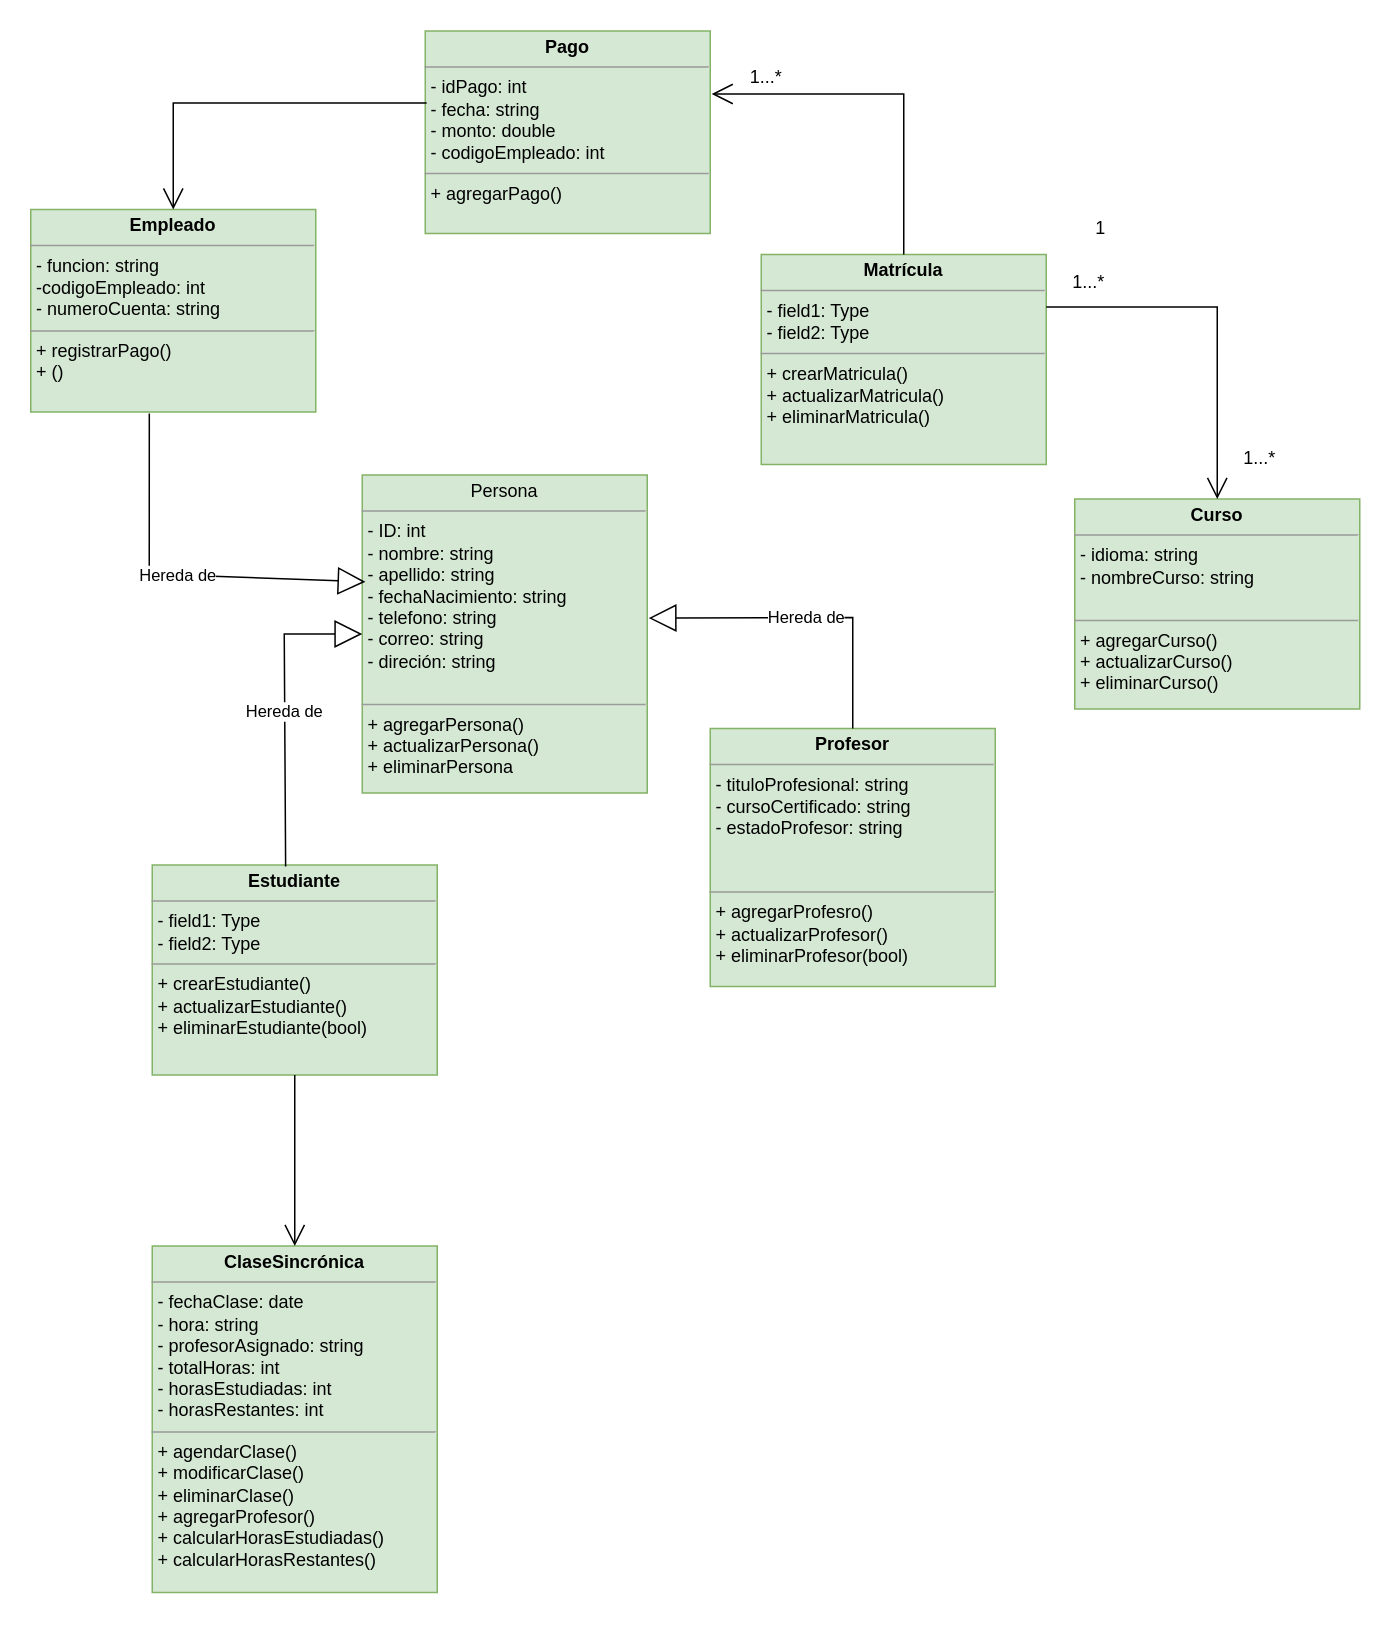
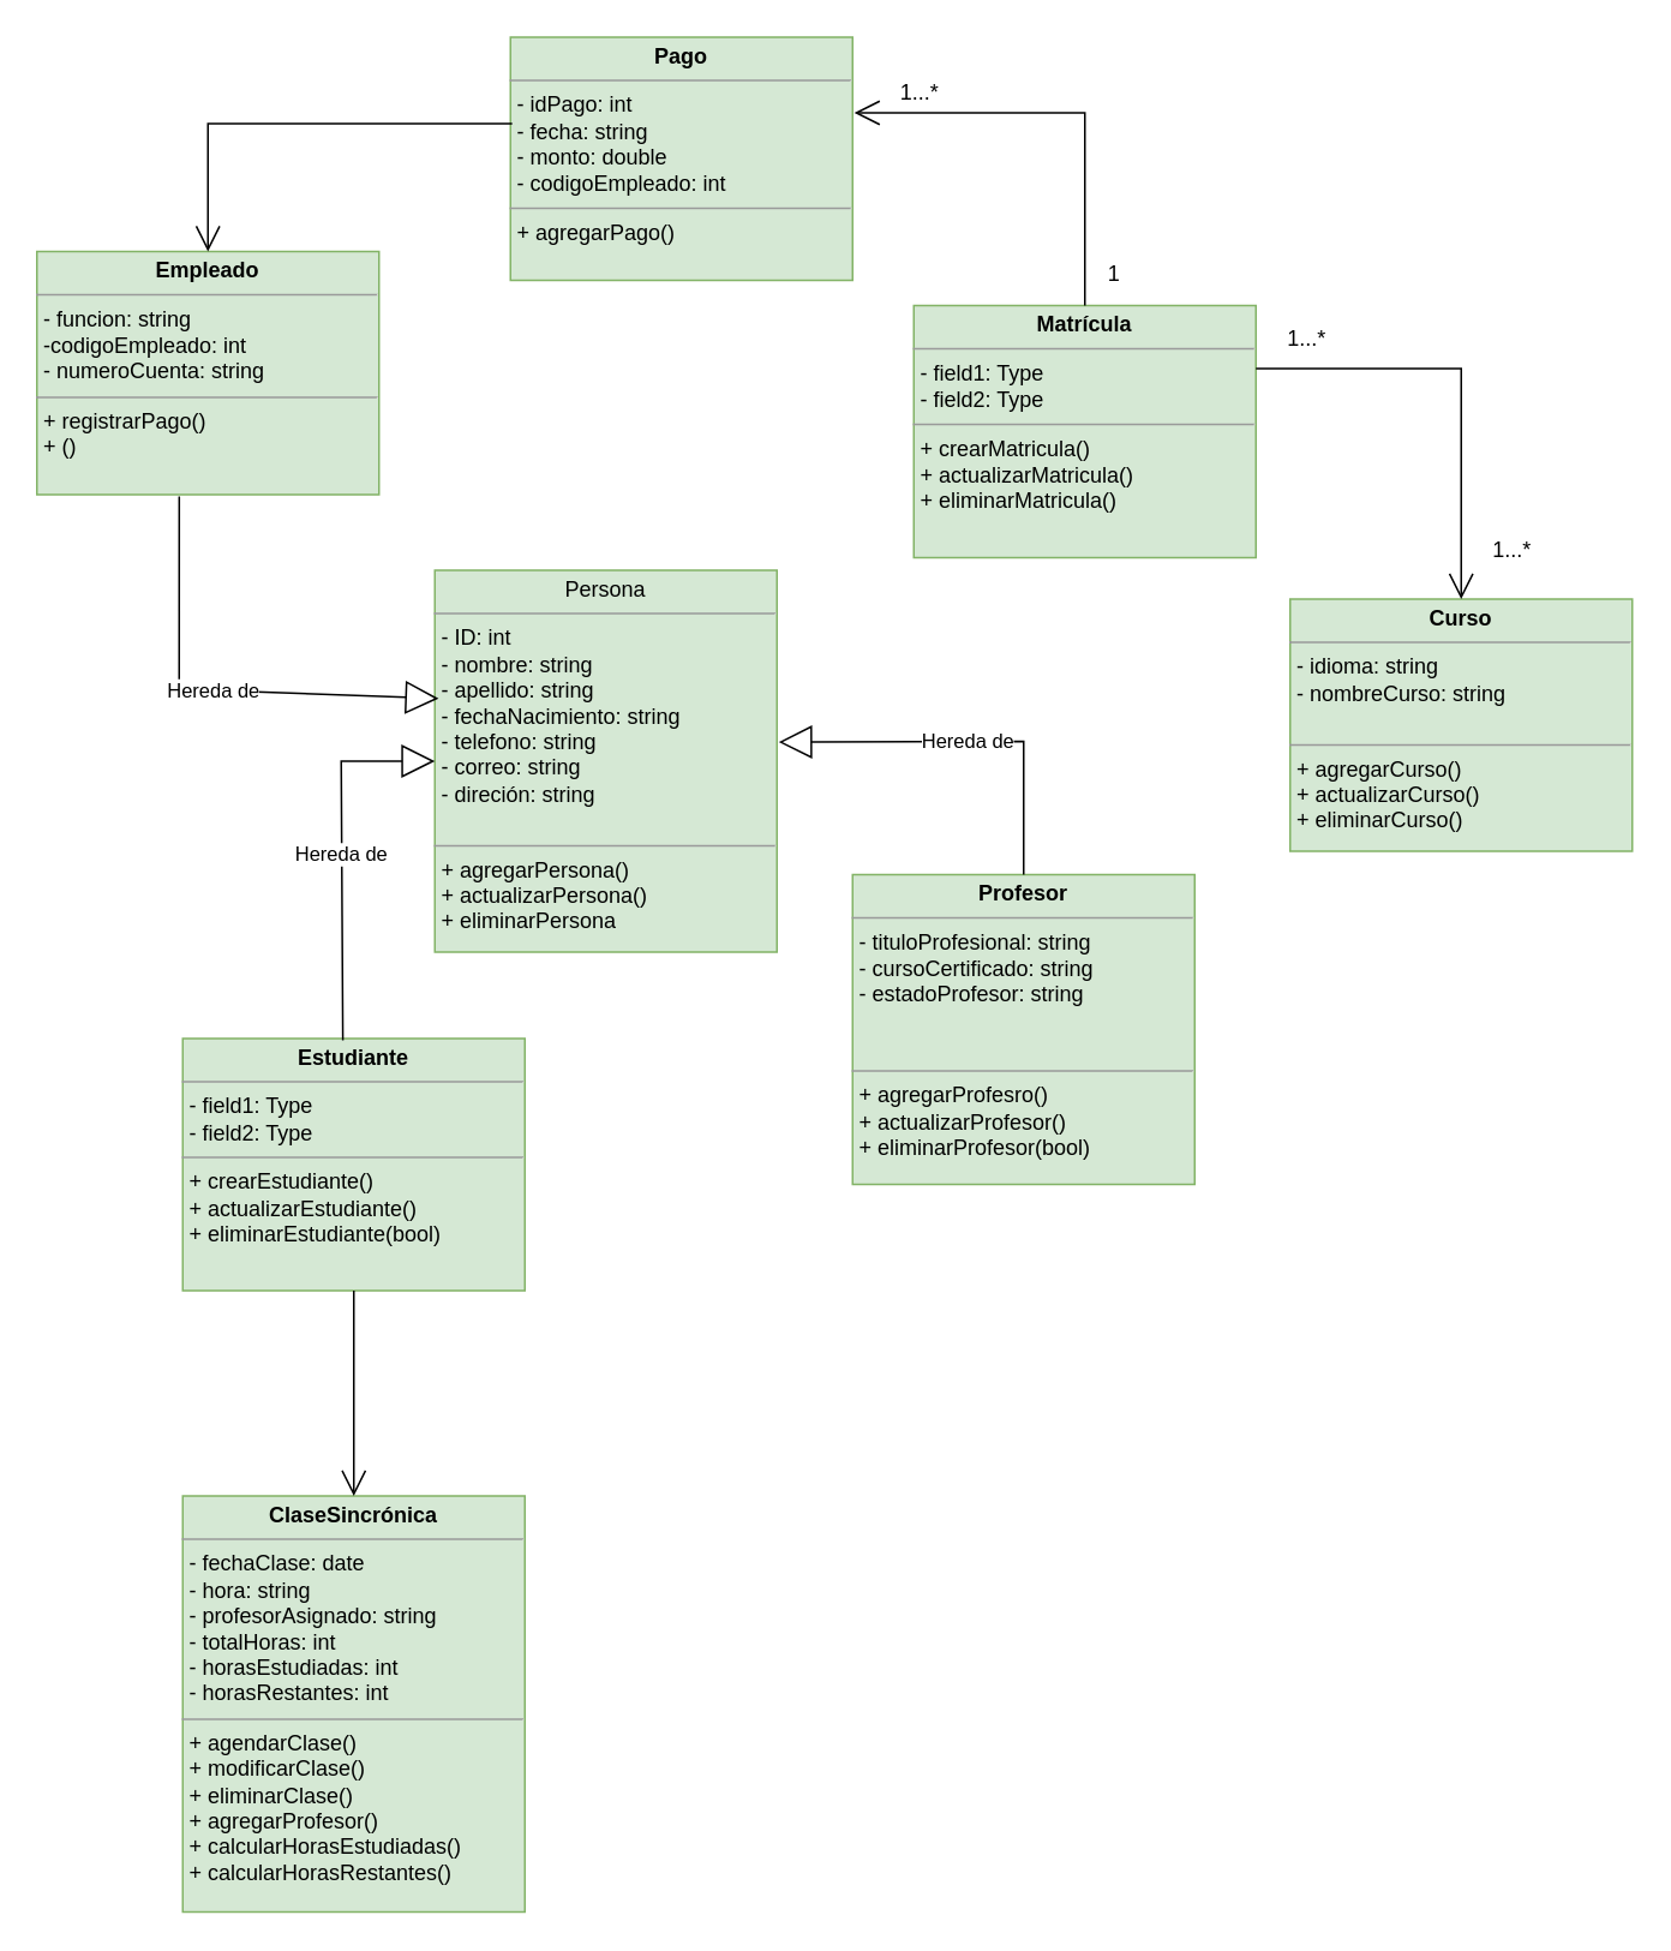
- <mxCell id="19" value="1" style="text;html=1;align=center;verticalAlign=middle;resizable=0;points=[];autosize=1;strokeColor=none;fillColor=none;" parent="1" vertex="1"><mxGeometry x="724" y="143" width="17" height="18" as="geometry" /></mxCell>
+ <mxCell id="19" value="1" style="text;html=1;align=center;verticalAlign=middle;resizable=0;points=[];autosize=1;strokeColor=none;fillColor=none;" parent="1" vertex="1"><mxGeometry x="609" y="143" width="17" height="18" as="geometry" /></mxCell>
